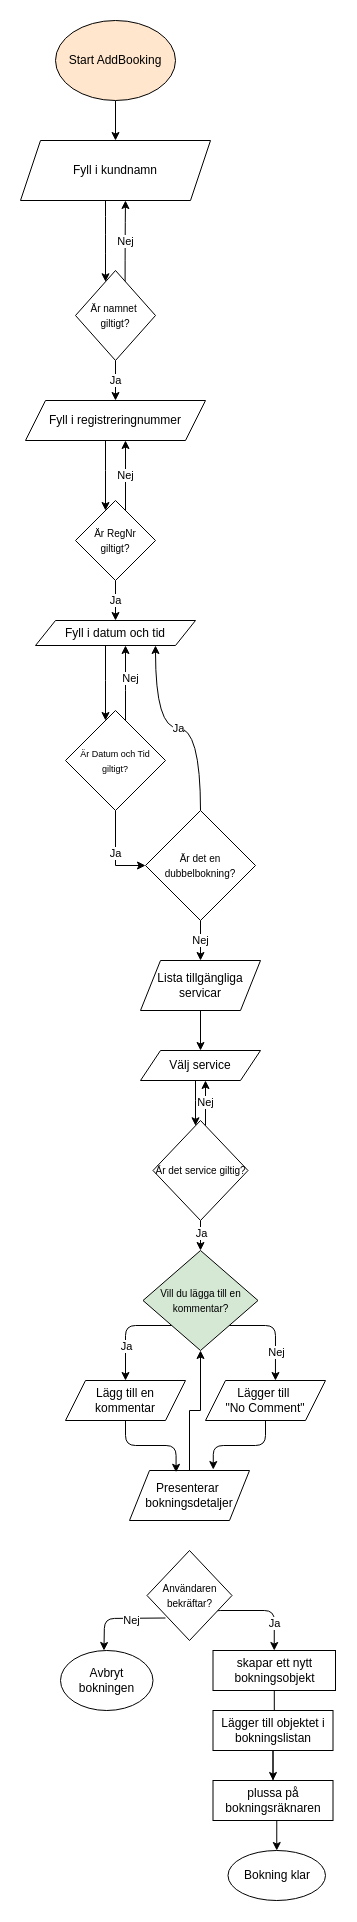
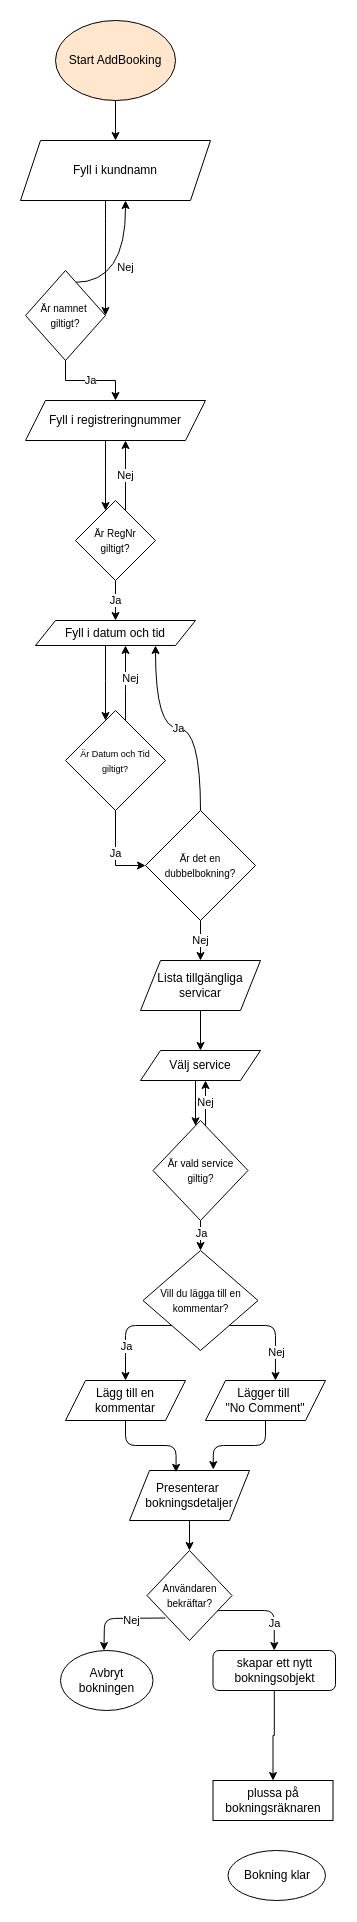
- <mxCell id="8" value="&lt;font style=&quot;font-size: 10px;&quot;&gt;Är namnet&amp;nbsp;&lt;/font&gt;&lt;div&gt;&lt;font style=&quot;font-size: 10px;&quot;&gt;giltigt?&lt;/font&gt;&lt;/div&gt;" style="rhombus;whiteSpace=wrap;html=1;" vertex="1" parent="1"><mxGeometry x="75" y="270" width="80" height="90" as="geometry" /></mxCell>
+ <mxCell id="8" value="&lt;font style=&quot;font-size: 10px;&quot;&gt;Är namnet&amp;nbsp;&lt;/font&gt;&lt;div&gt;&lt;font style=&quot;font-size: 10px;&quot;&gt;giltigt?&lt;/font&gt;&lt;/div&gt;" style="rhombus;whiteSpace=wrap;html=1;" vertex="1" parent="1"><mxGeometry x="25" y="270" width="80" height="90" as="geometry" /></mxCell>
- <mxCell id="31" value="&lt;font style=&quot;font-size: 10px;&quot;&gt;Är det service giltig?&lt;/font&gt;" style="rhombus;whiteSpace=wrap;html=1;" vertex="1" parent="1"><mxGeometry x="152.5" y="1120" width="95" height="100" as="geometry" /></mxCell>
+ <mxCell id="31" value="&lt;font style=&quot;font-size: 10px;&quot;&gt;Är vald service giltig?&lt;/font&gt;" style="rhombus;whiteSpace=wrap;html=1;" vertex="1" parent="1"><mxGeometry x="152.5" y="1120" width="95" height="100" as="geometry" /></mxCell>
- <mxCell id="34" value="&lt;font style=&quot;font-size: 10px;&quot;&gt;Vill du lägga till en kommentar?&lt;/font&gt;" style="rhombus;whiteSpace=wrap;html=1;fillColor=#d5e8d4;" vertex="1" parent="1"><mxGeometry x="142.5" y="1250" width="115" height="100" as="geometry" /></mxCell>
+ <mxCell id="34" value="&lt;font style=&quot;font-size: 10px;&quot;&gt;Vill du lägga till en kommentar?&lt;/font&gt;" style="rhombus;whiteSpace=wrap;html=1;" vertex="1" parent="1"><mxGeometry x="142.5" y="1250" width="115" height="100" as="geometry" /></mxCell>
- <mxCell id="38" value="" style="edgeStyle=orthogonalEdgeStyle;rounded=0;orthogonalLoop=1;jettySize=auto;html=1;" edge="1" parent="1" source="39" target="34"><mxGeometry relative="1" as="geometry" /></mxCell>
+ <mxCell id="38" value="" style="edgeStyle=orthogonalEdgeStyle;rounded=0;orthogonalLoop=1;jettySize=auto;html=1;" edge="1" parent="1" source="39" target="48"><mxGeometry relative="1" as="geometry" /></mxCell>
- <mxCell id="51" value="skapar ett nytt bokningsobjekt" style="rounded=0;whiteSpace=wrap;html=1;" vertex="1" parent="1"><mxGeometry x="212.5" y="1650" width="122.5" height="40" as="geometry" /></mxCell>
+ <mxCell id="51" value="skapar ett nytt bokningsobjekt" style="whiteSpace=wrap;html=1;rounded=1;" vertex="1" parent="1"><mxGeometry x="212.5" y="1650" width="122.5" height="40" as="geometry" /></mxCell>
- <mxCell id="53" value="Lägger till objektet i bokningslistan" style="rounded=0;whiteSpace=wrap;html=1;" vertex="1" parent="1"><mxGeometry x="212.5" y="1710" width="120" height="40" as="geometry" /></mxCell>
- <mxCell id="52" value="" style="edgeStyle=orthogonalEdgeStyle;rounded=0;orthogonalLoop=1;jettySize=auto;html=1;" edge="1" parent="1" source="53" target="55"><mxGeometry relative="1" as="geometry" /></mxCell>
